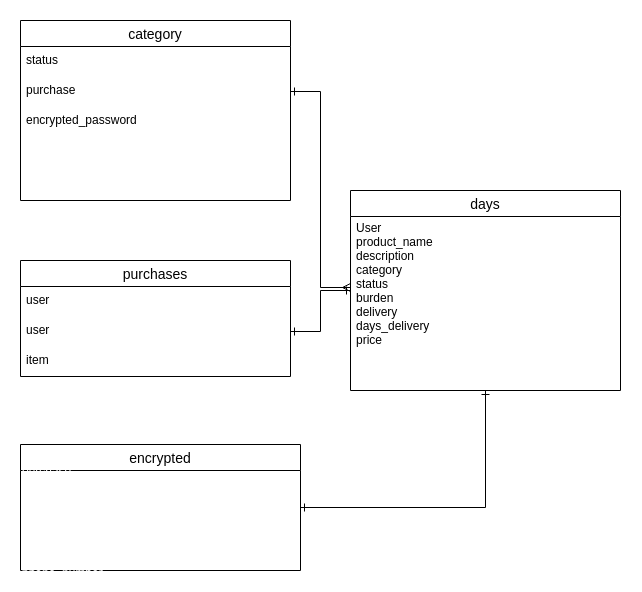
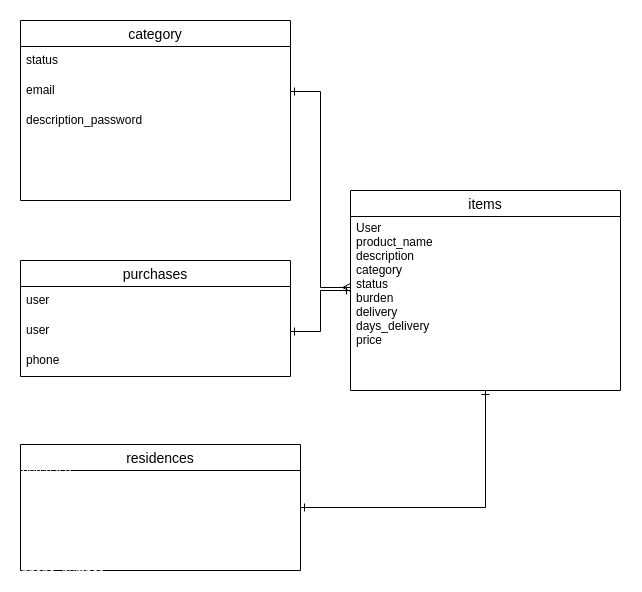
- <mxCell id="10" value="purchase" style="text;strokeColor=none;fillColor=none;spacingLeft=4;spacingRight=4;overflow=hidden;rotatable=0;points=[[0,0.5],[1,0.5]];portConstraint=eastwest;fontSize=12;" vertex="1" parent="8"><mxGeometry y="56" width="270" height="30" as="geometry" /></mxCell>
+ <mxCell id="10" value="email" style="text;strokeColor=none;fillColor=none;spacingLeft=4;spacingRight=4;overflow=hidden;rotatable=0;points=[[0,0.5],[1,0.5]];portConstraint=eastwest;fontSize=12;" vertex="1" parent="8"><mxGeometry y="56" width="270" height="30" as="geometry" /></mxCell>
- <mxCell id="11" value="encrypted_password" style="text;strokeColor=none;fillColor=none;spacingLeft=4;spacingRight=4;overflow=hidden;rotatable=0;points=[[0,0.5],[1,0.5]];portConstraint=eastwest;fontSize=12;" vertex="1" parent="8"><mxGeometry y="86" width="270" height="94" as="geometry" /></mxCell>
+ <mxCell id="11" value="description_password" style="text;strokeColor=none;fillColor=none;spacingLeft=4;spacingRight=4;overflow=hidden;rotatable=0;points=[[0,0.5],[1,0.5]];portConstraint=eastwest;fontSize=12;" vertex="1" parent="8"><mxGeometry y="86" width="270" height="94" as="geometry" /></mxCell>
- <mxCell id="3" value="days" style="swimlane;fontStyle=0;childLayout=stackLayout;horizontal=1;startSize=26;horizontalStack=0;resizeParent=1;resizeParentMax=0;resizeLast=0;collapsible=1;marginBottom=0;align=center;fontSize=14;" vertex="1" parent="1"><mxGeometry x="350" y="190" width="270" height="200" as="geometry" /></mxCell>
+ <mxCell id="3" value="items" style="swimlane;fontStyle=0;childLayout=stackLayout;horizontal=1;startSize=26;horizontalStack=0;resizeParent=1;resizeParentMax=0;resizeLast=0;collapsible=1;marginBottom=0;align=center;fontSize=14;" vertex="1" parent="1"><mxGeometry x="350" y="190" width="270" height="200" as="geometry" /></mxCell>
- <mxCell id="7" value="item" style="text;strokeColor=none;fillColor=none;spacingLeft=4;spacingRight=4;overflow=hidden;rotatable=0;points=[[0,0.5],[1,0.5]];portConstraint=eastwest;fontSize=12;" vertex="1" parent="4"><mxGeometry y="86" width="270" height="30" as="geometry" /></mxCell>
+ <mxCell id="7" value="phone" style="text;strokeColor=none;fillColor=none;spacingLeft=4;spacingRight=4;overflow=hidden;rotatable=0;points=[[0,0.5],[1,0.5]];portConstraint=eastwest;fontSize=12;" vertex="1" parent="4"><mxGeometry y="86" width="270" height="30" as="geometry" /></mxCell>
- <mxCell id="13" value="encrypted" style="swimlane;fontStyle=0;childLayout=stackLayout;horizontal=1;startSize=26;horizontalStack=0;resizeParent=1;resizeParentMax=0;resizeLast=0;collapsible=1;marginBottom=0;align=center;fontSize=14;" vertex="1" parent="1"><mxGeometry x="20" y="444" width="280" height="126" as="geometry" /></mxCell>
+ <mxCell id="13" value="residences" style="swimlane;fontStyle=0;childLayout=stackLayout;horizontal=1;startSize=26;horizontalStack=0;resizeParent=1;resizeParentMax=0;resizeLast=0;collapsible=1;marginBottom=0;align=center;fontSize=14;" vertex="1" parent="1"><mxGeometry x="20" y="444" width="280" height="126" as="geometry" /></mxCell>
